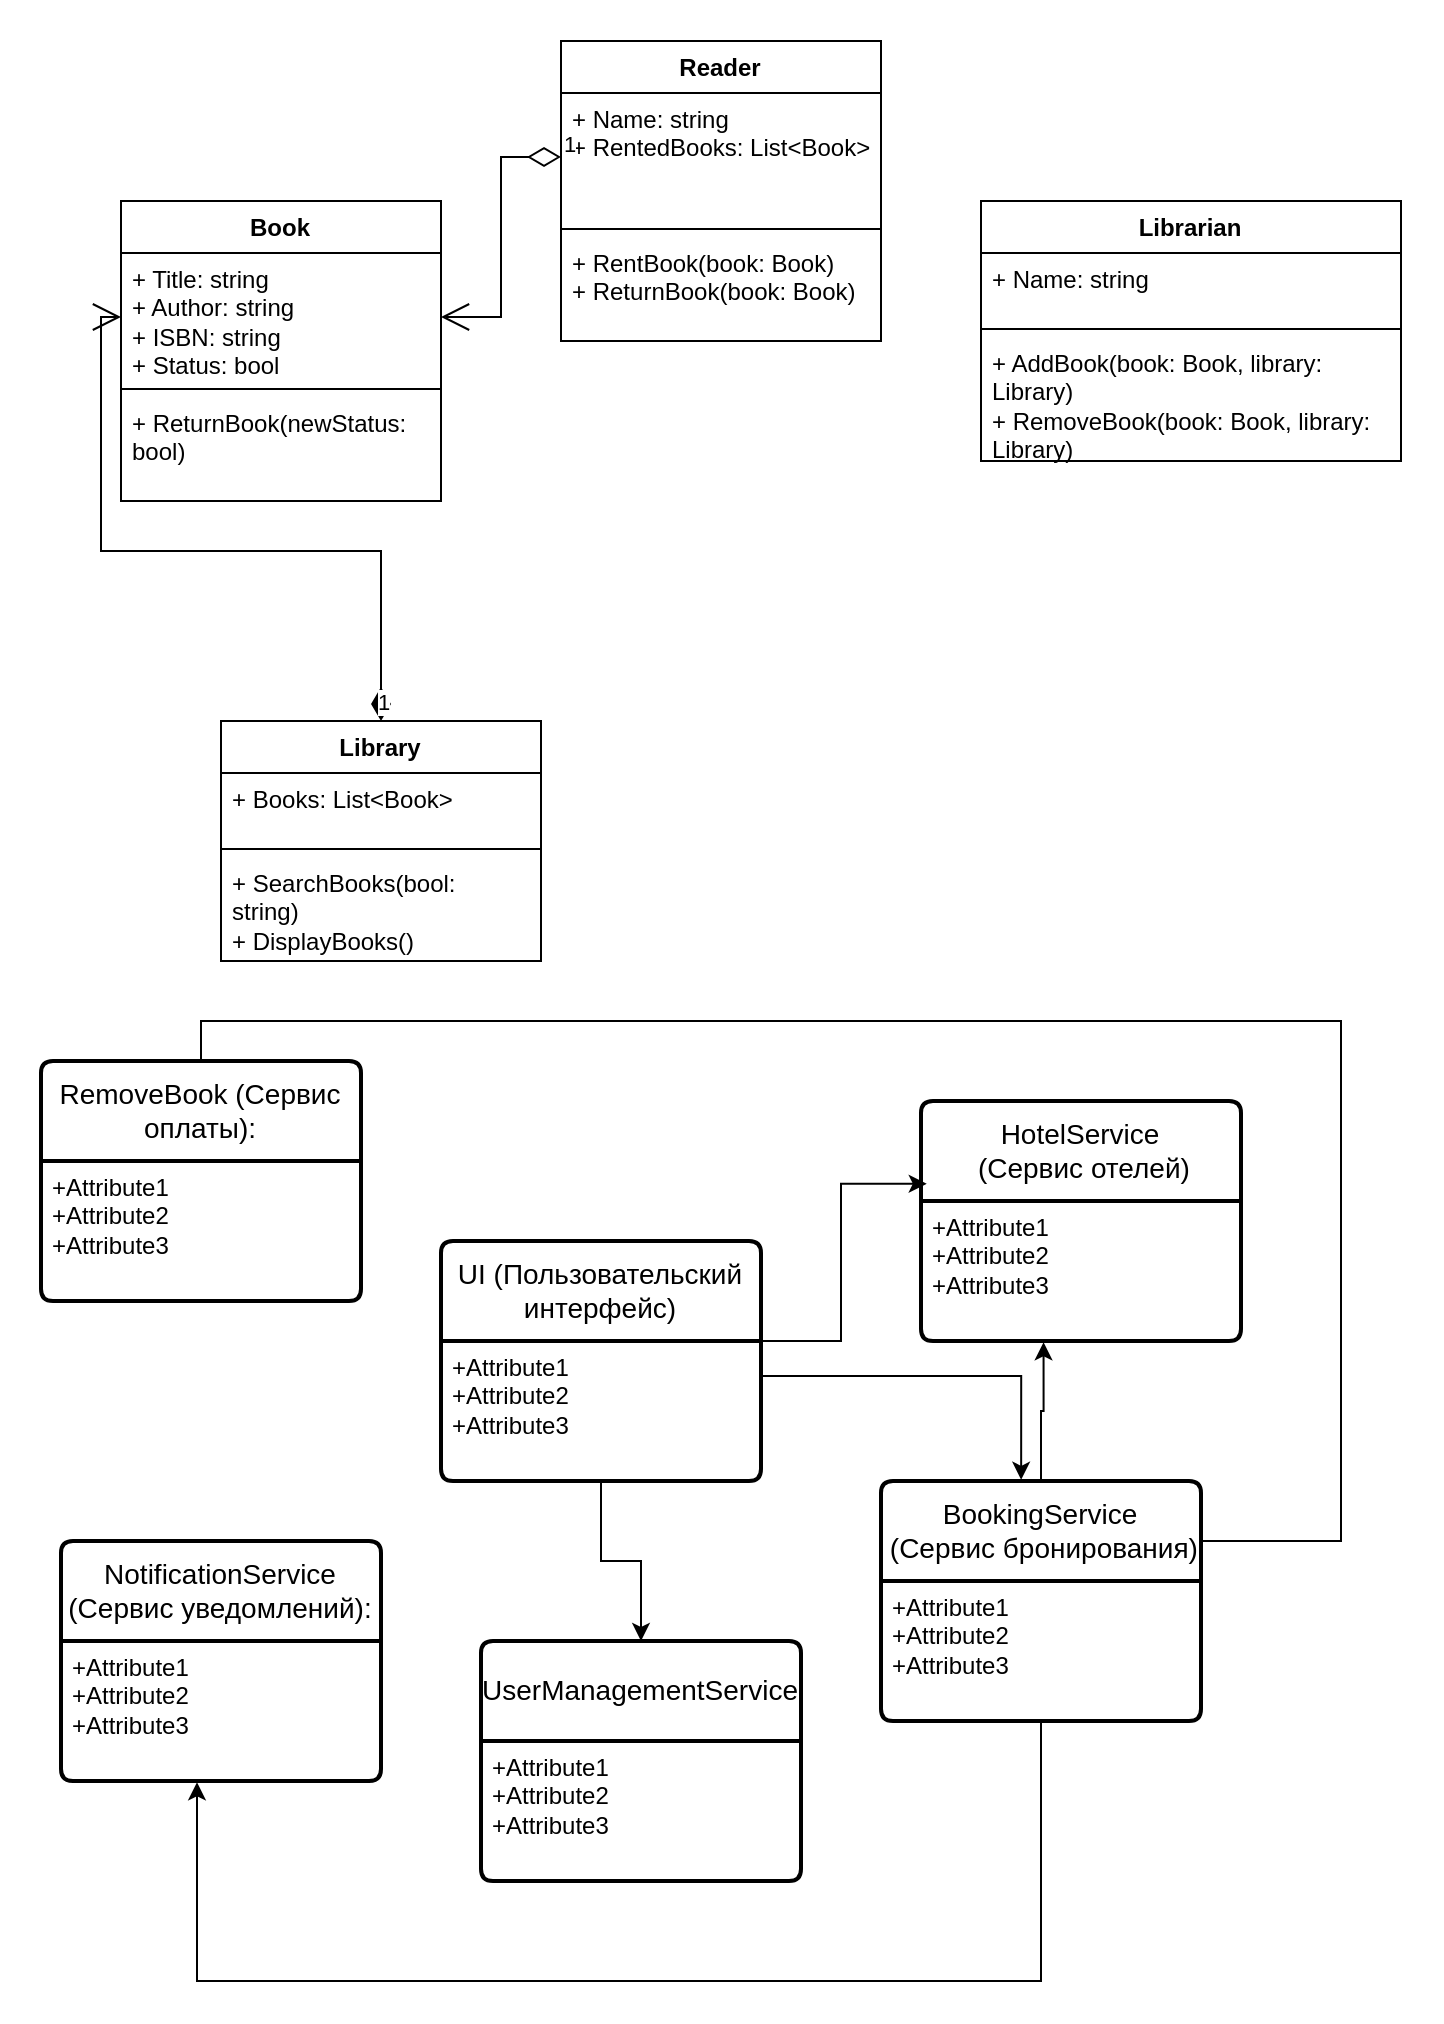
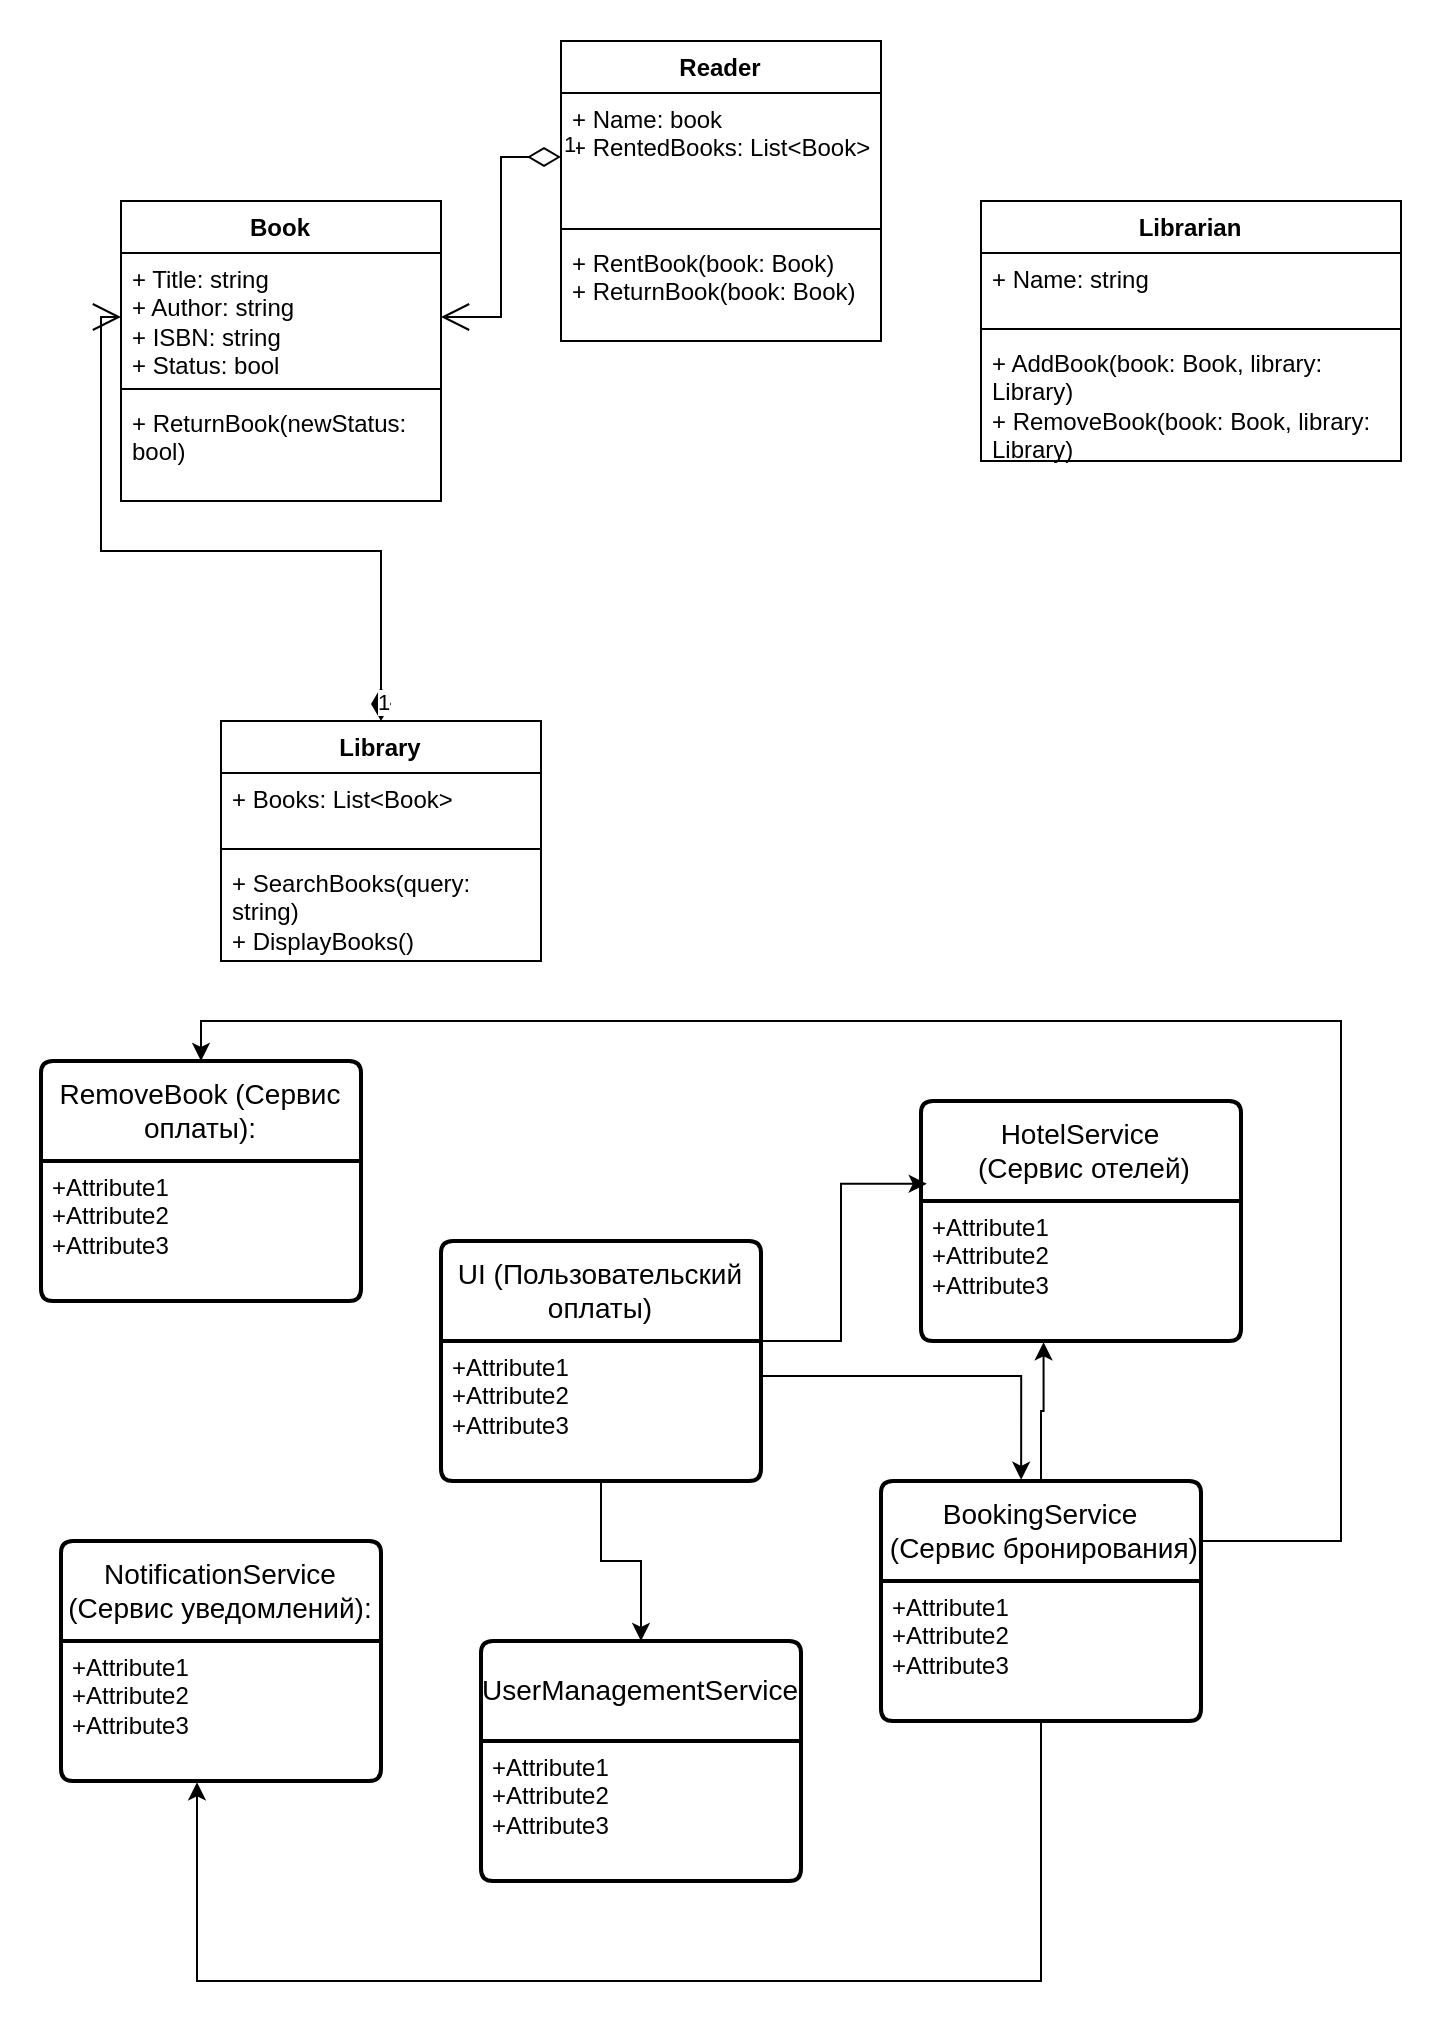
- <mxCell id="7" value="+ Name: &lt;span class=&quot;hljs-keyword&quot;&gt;string&lt;/span&gt;&amp;nbsp;&lt;div&gt;+ RentedBooks: List&amp;lt;Book&amp;gt;&lt;/div&gt;" style="text;strokeColor=none;fillColor=none;align=left;verticalAlign=top;spacingLeft=4;spacingRight=4;overflow=hidden;rotatable=0;points=[[0,0.5],[1,0.5]];portConstraint=eastwest;whiteSpace=wrap;html=1;" vertex="1" parent="6"><mxGeometry y="26" width="160" height="64" as="geometry" /></mxCell>
+ <mxCell id="7" value="+ Name: &lt;span class=&quot;hljs-keyword&quot;&gt;book&lt;/span&gt;&amp;nbsp;&lt;div&gt;+ RentedBooks: List&amp;lt;Book&amp;gt;&lt;/div&gt;" style="text;strokeColor=none;fillColor=none;align=left;verticalAlign=top;spacingLeft=4;spacingRight=4;overflow=hidden;rotatable=0;points=[[0,0.5],[1,0.5]];portConstraint=eastwest;whiteSpace=wrap;html=1;" vertex="1" parent="6"><mxGeometry y="26" width="160" height="64" as="geometry" /></mxCell>
- <mxCell id="17" value="+ &lt;span class=&quot;hljs-title function_ invoke__&quot;&gt;SearchBooks&lt;/span&gt;(&lt;span class=&quot;hljs-attr&quot;&gt;bool&lt;/span&gt;: &lt;span class=&quot;hljs-keyword&quot;&gt;string&lt;/span&gt;)&amp;nbsp;&lt;div&gt;+ &lt;span class=&quot;hljs-title function_ invoke__&quot;&gt;DisplayBooks&lt;/span&gt;()&lt;/div&gt;" style="text;strokeColor=none;fillColor=none;align=left;verticalAlign=top;spacingLeft=4;spacingRight=4;overflow=hidden;rotatable=0;points=[[0,0.5],[1,0.5]];portConstraint=eastwest;whiteSpace=wrap;html=1;" vertex="1" parent="14"><mxGeometry y="68" width="160" height="52" as="geometry" /></mxCell>
+ <mxCell id="17" value="+ &lt;span class=&quot;hljs-title function_ invoke__&quot;&gt;SearchBooks&lt;/span&gt;(&lt;span class=&quot;hljs-attr&quot;&gt;query&lt;/span&gt;: &lt;span class=&quot;hljs-keyword&quot;&gt;string&lt;/span&gt;)&amp;nbsp;&lt;div&gt;+ &lt;span class=&quot;hljs-title function_ invoke__&quot;&gt;DisplayBooks&lt;/span&gt;()&lt;/div&gt;" style="text;strokeColor=none;fillColor=none;align=left;verticalAlign=top;spacingLeft=4;spacingRight=4;overflow=hidden;rotatable=0;points=[[0,0.5],[1,0.5]];portConstraint=eastwest;whiteSpace=wrap;html=1;" vertex="1" parent="14"><mxGeometry y="68" width="160" height="52" as="geometry" /></mxCell>
- <mxCell id="24" style="edgeStyle=orthogonalEdgeStyle;rounded=0;orthogonalLoop=1;jettySize=auto;html=1;exitX=1;exitY=0.25;exitDx=0;exitDy=0;entryX=0.5;entryY=0;entryDx=0;entryDy=0;endArrow=none;" edge="1" parent="1" source="25" target="27"><mxGeometry relative="1" as="geometry"><Array as="points"><mxPoint x="670" y="770" /><mxPoint x="670" y="510" /><mxPoint x="100" y="510" /></Array></mxGeometry></mxCell>
+ <mxCell id="24" style="edgeStyle=orthogonalEdgeStyle;rounded=0;orthogonalLoop=1;jettySize=auto;html=1;exitX=1;exitY=0.25;exitDx=0;exitDy=0;entryX=0.5;entryY=0;entryDx=0;entryDy=0;" edge="1" parent="1" source="25" target="27"><mxGeometry relative="1" as="geometry"><Array as="points"><mxPoint x="670" y="770" /><mxPoint x="670" y="510" /><mxPoint x="100" y="510" /></Array></mxGeometry></mxCell>
- <mxCell id="20" value="UI (Пользовательский интерфейс)" style="swimlane;childLayout=stackLayout;horizontal=1;startSize=50;horizontalStack=0;rounded=1;fontSize=14;fontStyle=0;strokeWidth=2;resizeParent=0;resizeLast=1;shadow=0;dashed=0;align=center;arcSize=4;whiteSpace=wrap;html=1;" vertex="1" parent="1"><mxGeometry x="220" y="620" width="160" height="120" as="geometry" /></mxCell>
+ <mxCell id="20" value="UI (Пользовательский оплаты)" style="swimlane;childLayout=stackLayout;horizontal=1;startSize=50;horizontalStack=0;rounded=1;fontSize=14;fontStyle=0;strokeWidth=2;resizeParent=0;resizeLast=1;shadow=0;dashed=0;align=center;arcSize=4;whiteSpace=wrap;html=1;" vertex="1" parent="1"><mxGeometry x="220" y="620" width="160" height="120" as="geometry" /></mxCell>
